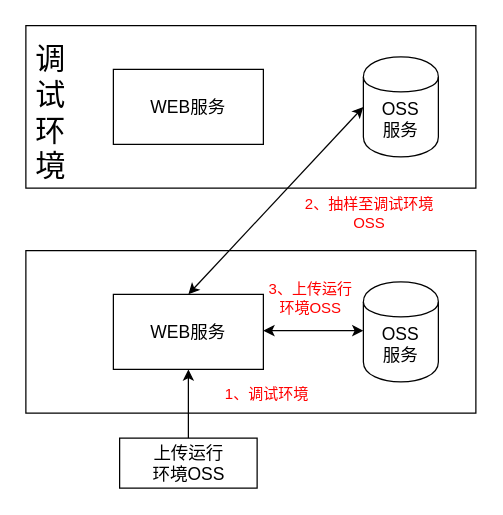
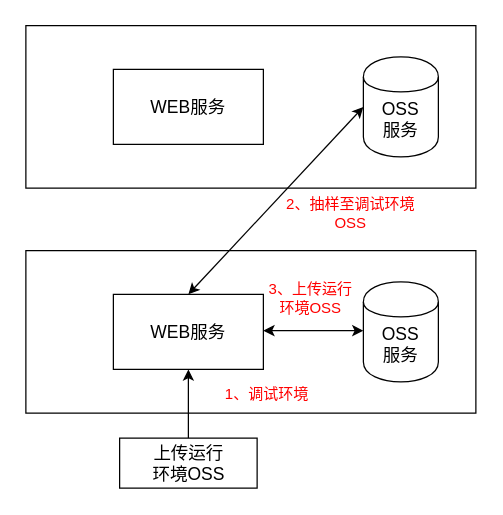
- <mxCell id="8" value="&lt;font style=&quot;font-size: 24px&quot;&gt;调试环境&lt;/font&gt;" style="text;html=1;strokeColor=none;fillColor=none;align=center;verticalAlign=middle;whiteSpace=wrap;rounded=0;" vertex="1" parent="1"><mxGeometry x="30" y="30" width="20" height="120" as="geometry" /></mxCell>
- <mxCell id="19" value="&lt;font color=&quot;#ff0000&quot;&gt;2、抽样至调试环境OSS&lt;/font&gt;" style="text;html=1;strokeColor=none;fillColor=none;align=center;verticalAlign=middle;whiteSpace=wrap;rounded=0;" vertex="1" parent="1"><mxGeometry x="230" y="160" width="130" height="20" as="geometry" /></mxCell>
+ <mxCell id="19" value="&lt;font color=&quot;#ff0000&quot;&gt;2、抽样至调试环境OSS&lt;/font&gt;" style="text;html=1;strokeColor=none;fillColor=none;align=center;verticalAlign=middle;whiteSpace=wrap;rounded=0;" vertex="1" parent="1"><mxGeometry x="215" y="160" width="130" height="20" as="geometry" /></mxCell>
